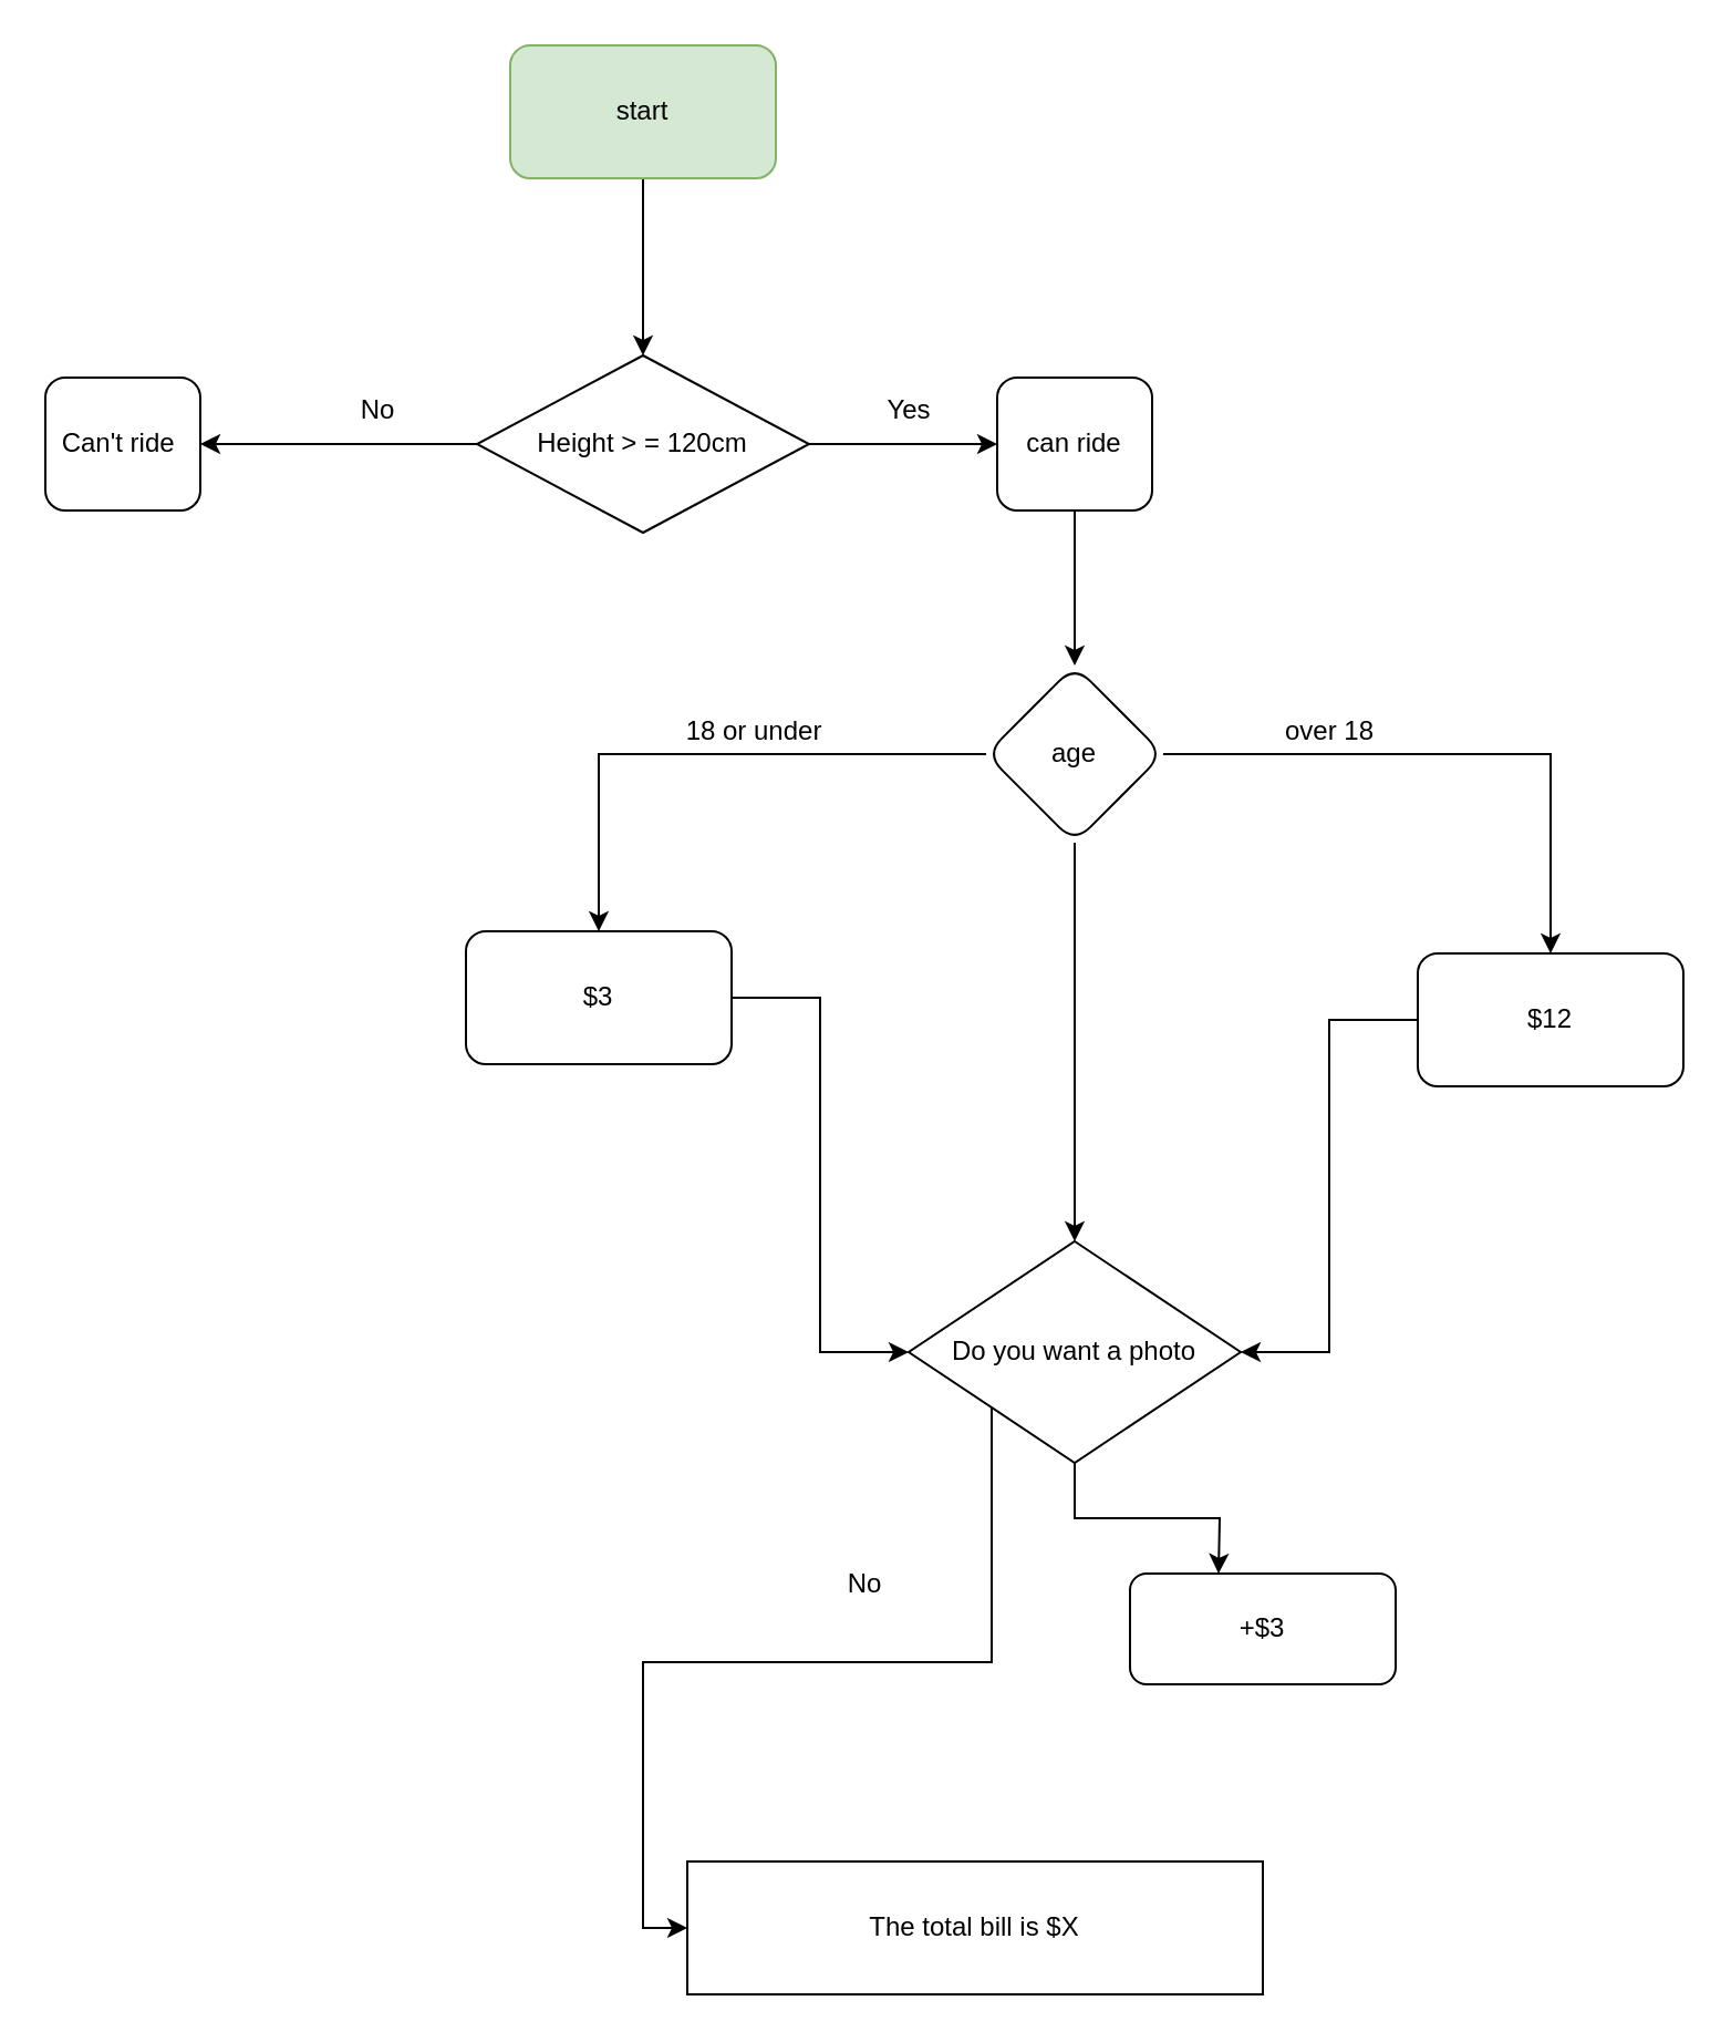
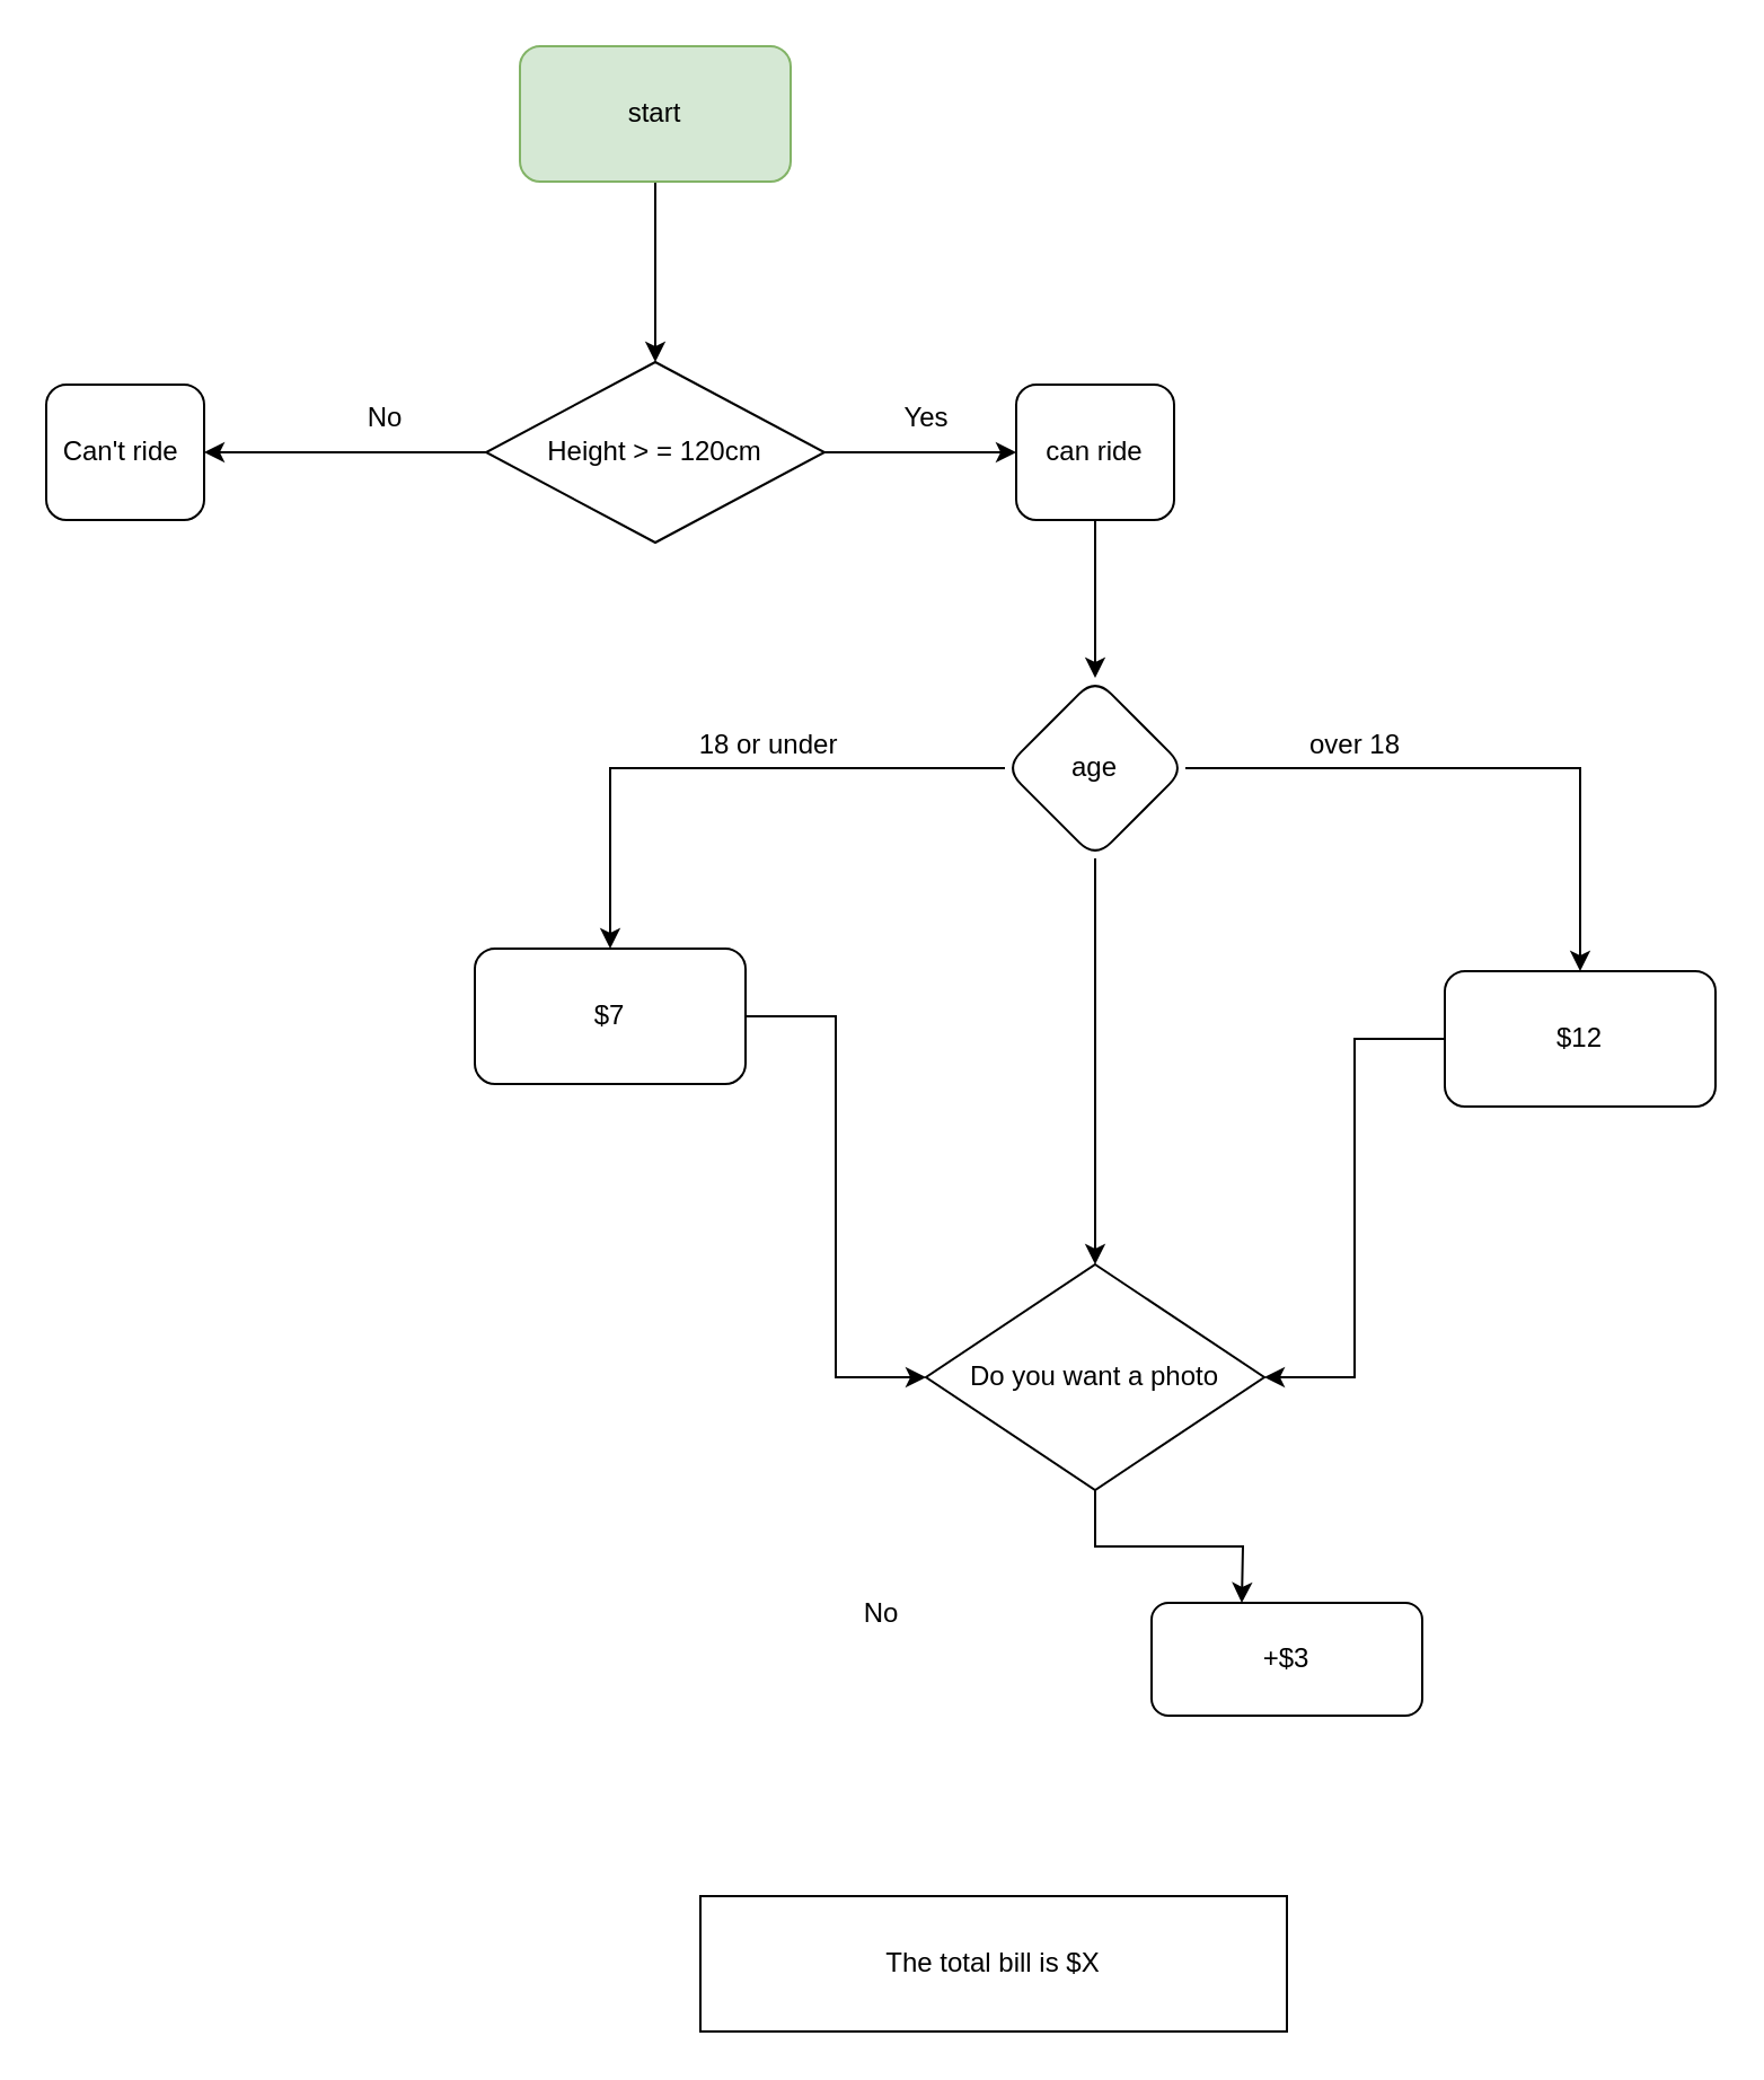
- <mxCell id="17" value="$3" style="whiteSpace=wrap;html=1;rounded=1;" parent="1" vertex="1"><mxGeometry x="210" y="420" width="120" height="60" as="geometry" /></mxCell>
+ <mxCell id="17" value="$7" style="whiteSpace=wrap;html=1;rounded=1;" parent="1" vertex="1"><mxGeometry x="210" y="420" width="120" height="60" as="geometry" /></mxCell>
- <mxCell id="22" style="edgeStyle=orthogonalEdgeStyle;rounded=0;orthogonalLoop=1;jettySize=auto;html=1;exitX=0;exitY=1;exitDx=0;exitDy=0;entryX=0;entryY=0.5;entryDx=0;entryDy=0;" edge="1" parent="1" source="24" target="26"><mxGeometry relative="1" as="geometry"><mxPoint x="290" y="760" as="targetPoint" /></mxGeometry></mxCell>
